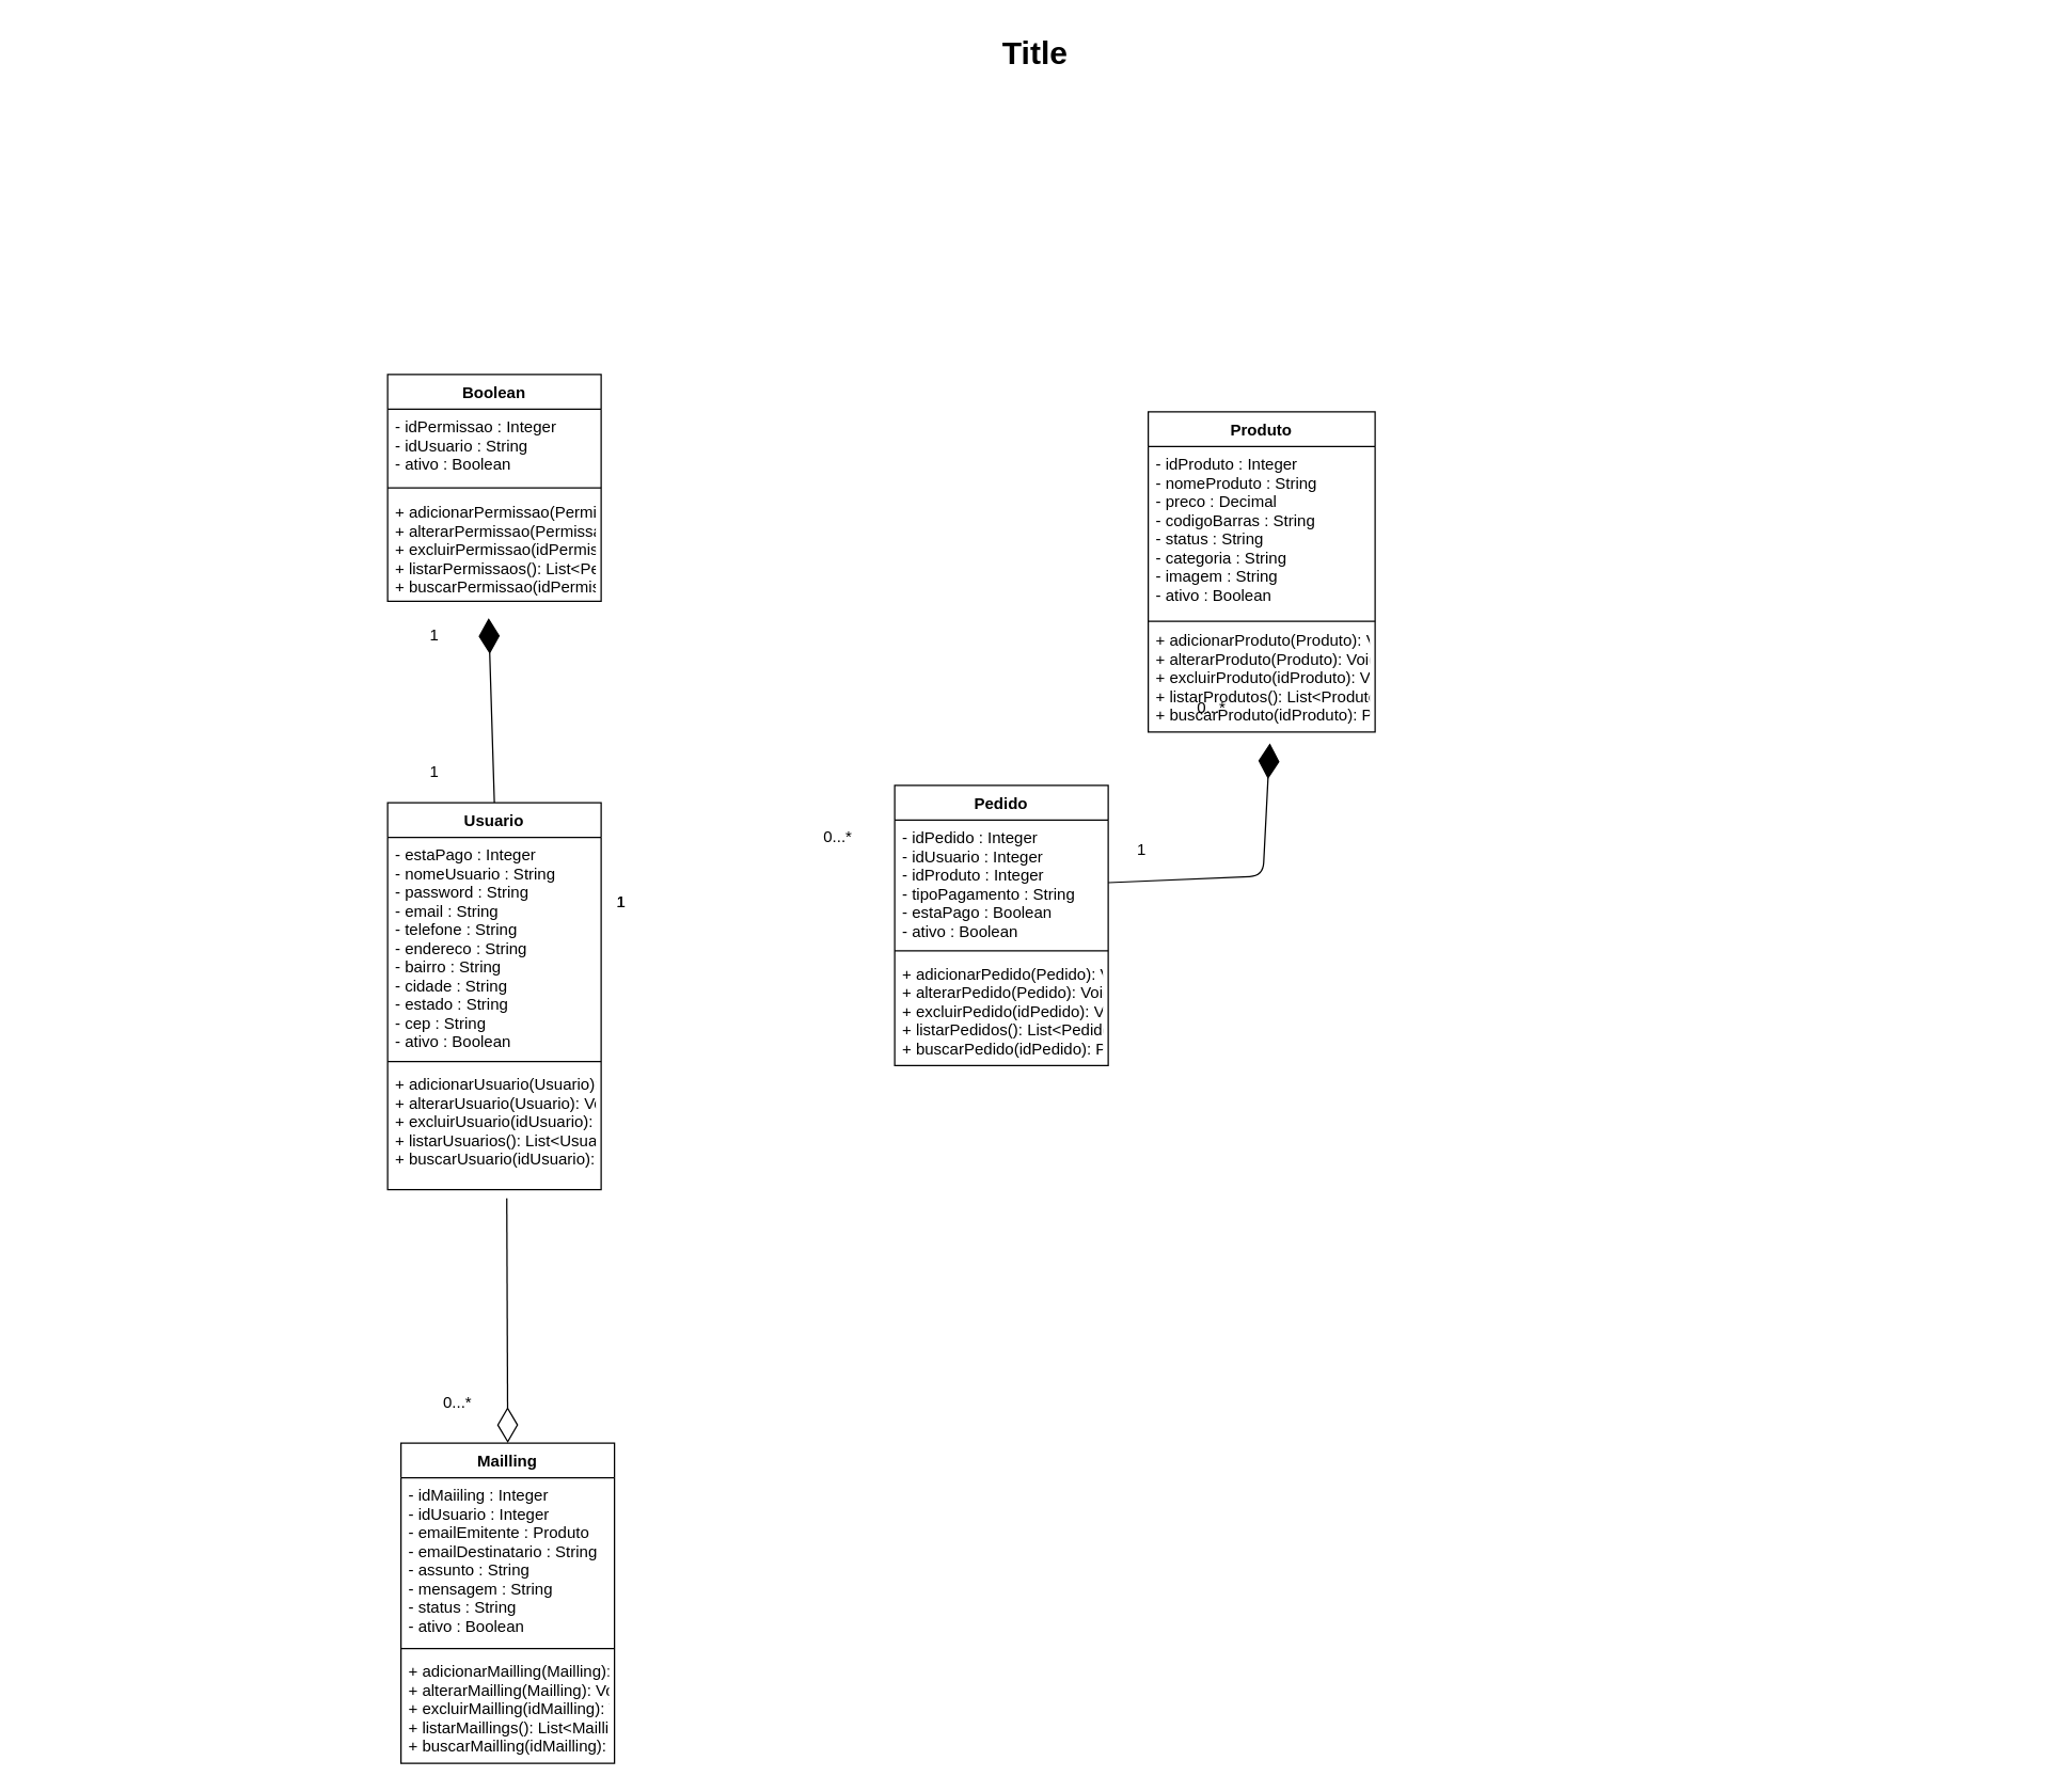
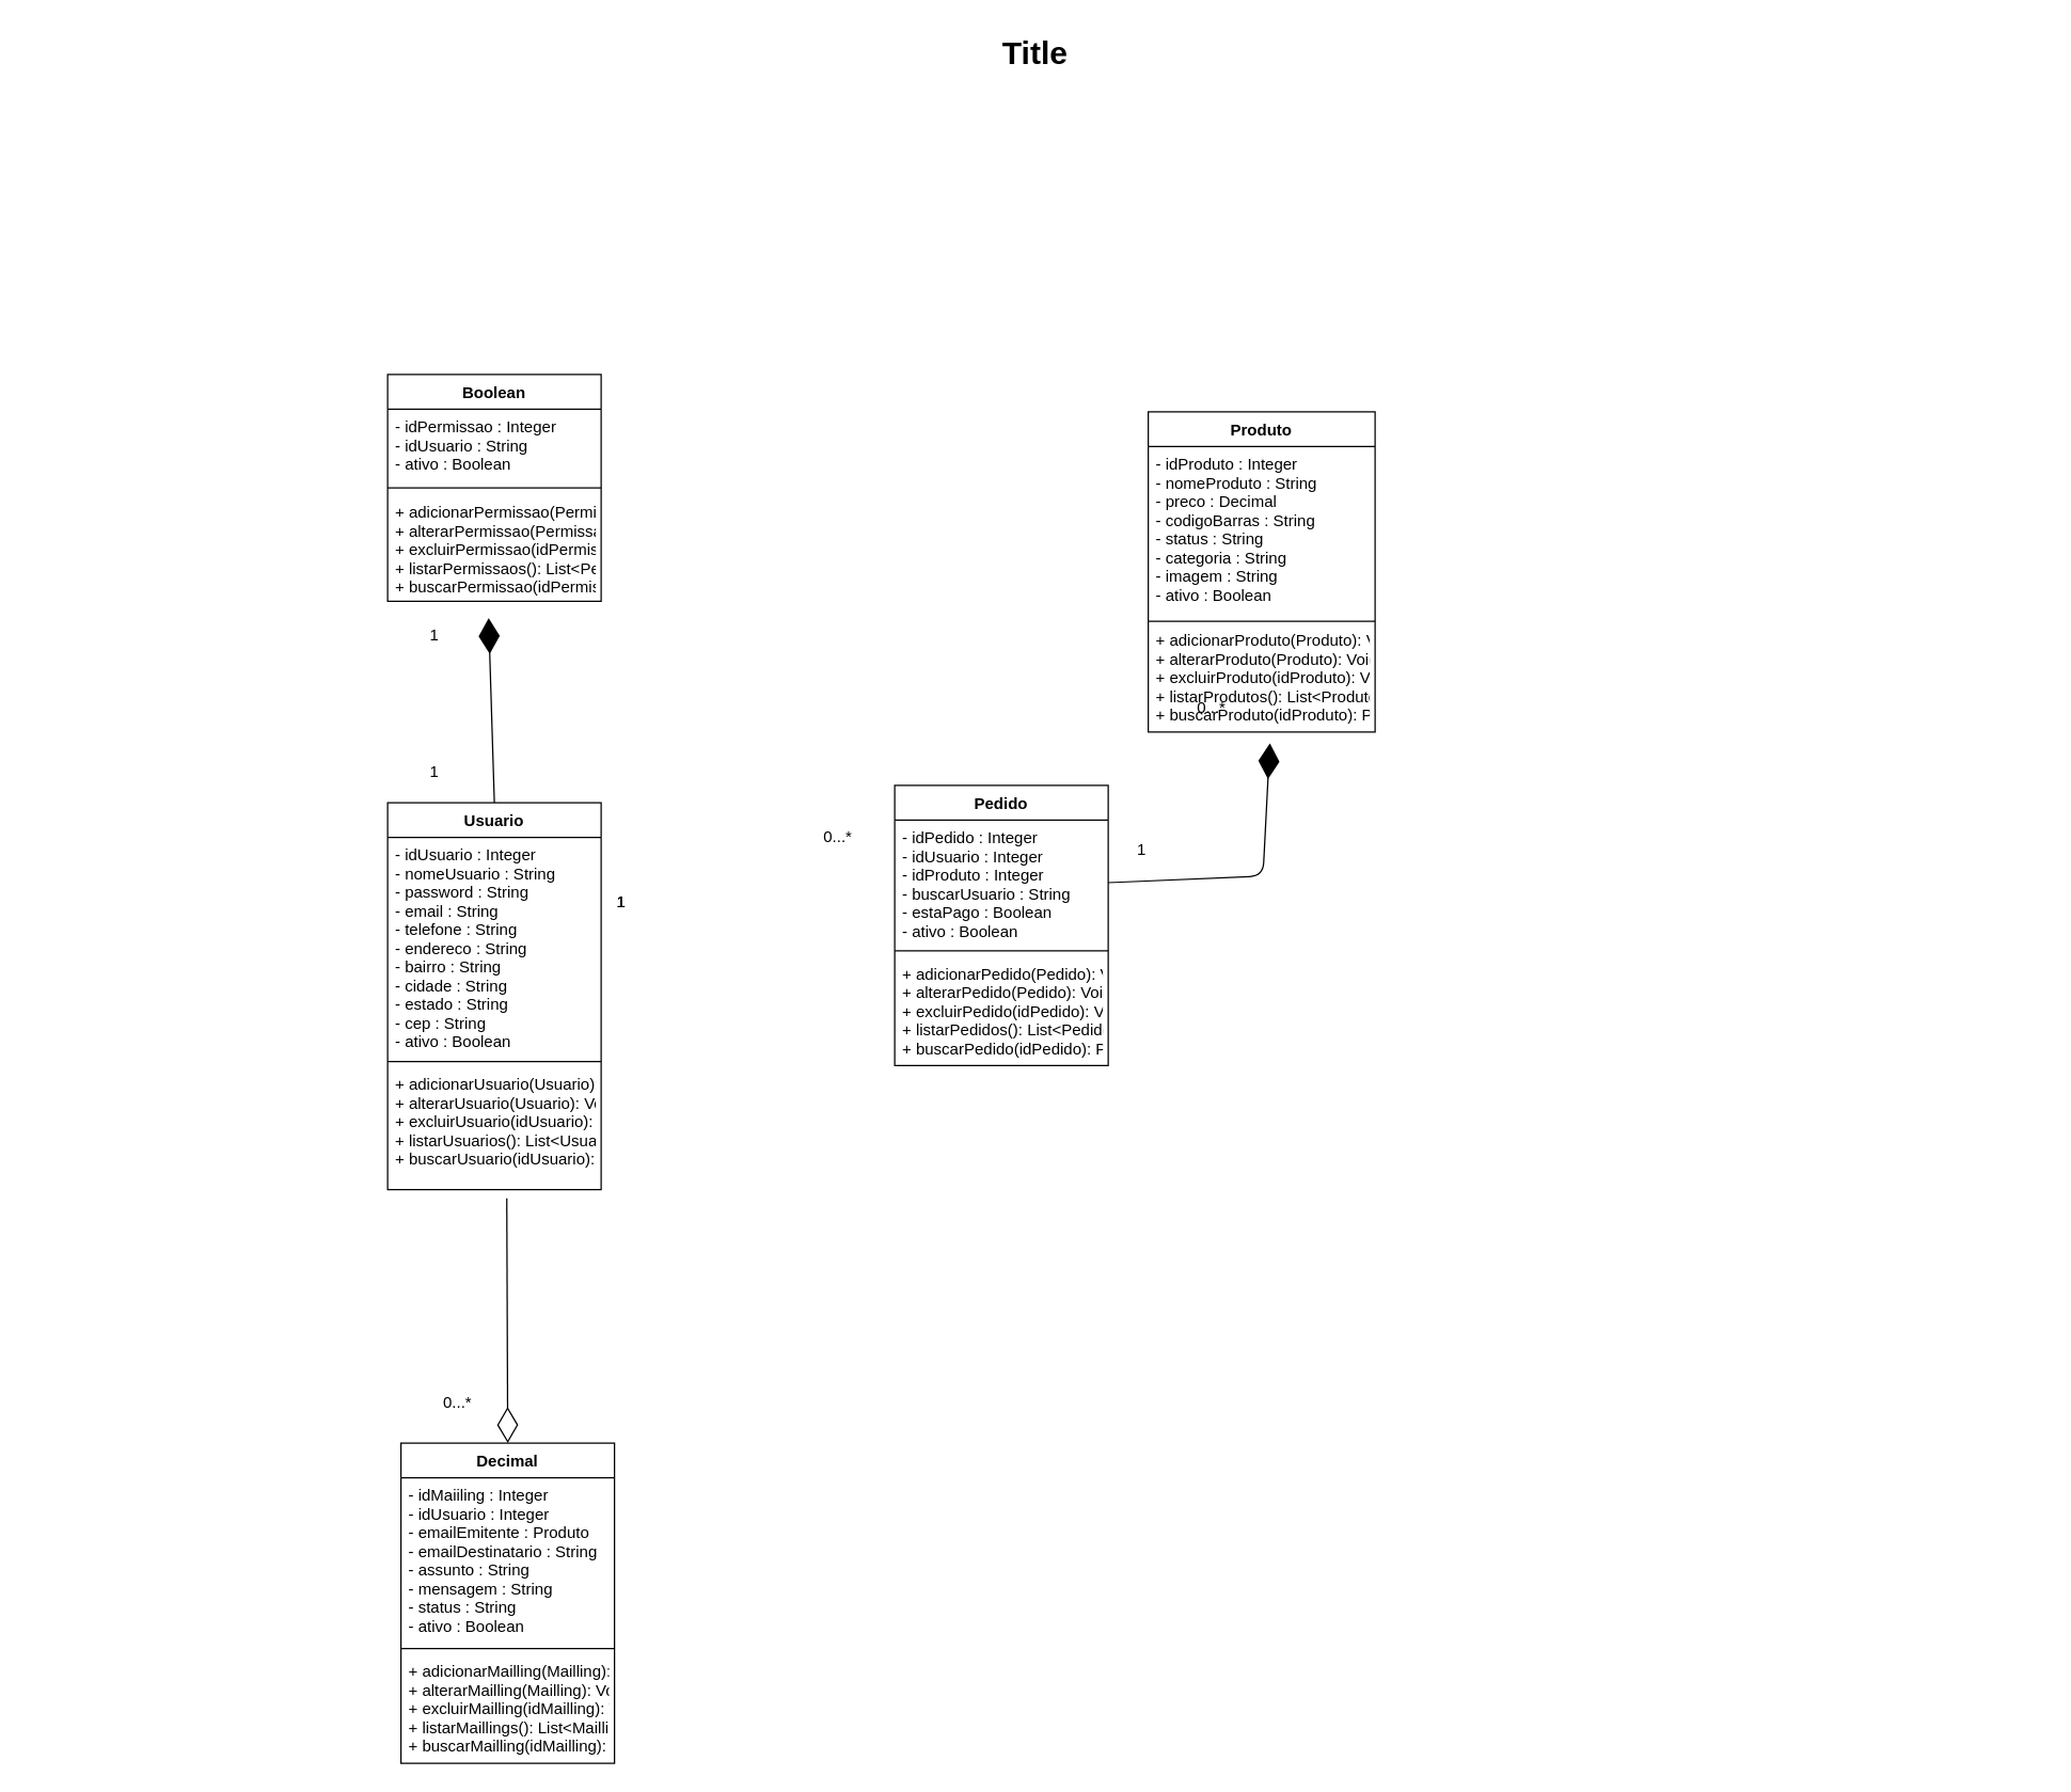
- <mxCell id="12" value="- idPedido : Integer&#10;- idUsuario : Integer&#10;- idProduto : Integer&#10;- tipoPagamento : String&#10;- estaPago : Boolean&#10;- ativo : Boolean&#10;" style="text;strokeColor=none;fillColor=none;align=left;verticalAlign=top;spacingLeft=4;spacingRight=4;overflow=hidden;rotatable=0;points=[[0,0.5],[1,0.5]];portConstraint=eastwest;" parent="11" vertex="1"><mxGeometry y="26" width="160" height="94" as="geometry" /></mxCell>
+ <mxCell id="12" value="- idPedido : Integer&#10;- idUsuario : Integer&#10;- idProduto : Integer&#10;- buscarUsuario : String&#10;- estaPago : Boolean&#10;- ativo : Boolean&#10;" style="text;strokeColor=none;fillColor=none;align=left;verticalAlign=top;spacingLeft=4;spacingRight=4;overflow=hidden;rotatable=0;points=[[0,0.5],[1,0.5]];portConstraint=eastwest;" parent="11" vertex="1"><mxGeometry y="26" width="160" height="94" as="geometry" /></mxCell>
- <mxCell id="4" value="- estaPago : Integer&#10;- nomeUsuario : String&#10;- password : String&#10;- email : String&#10;- telefone : String&#10;- endereco : String&#10;- bairro : String&#10;- cidade : String&#10;- estado : String&#10;- cep : String&#10;- ativo : Boolean&#10;" style="text;strokeColor=none;fillColor=none;align=left;verticalAlign=top;spacingLeft=4;spacingRight=4;overflow=hidden;rotatable=0;points=[[0,0.5],[1,0.5]];portConstraint=eastwest;" parent="3" vertex="1"><mxGeometry y="26" width="160" height="164" as="geometry" /></mxCell>
+ <mxCell id="4" value="- idUsuario : Integer&#10;- nomeUsuario : String&#10;- password : String&#10;- email : String&#10;- telefone : String&#10;- endereco : String&#10;- bairro : String&#10;- cidade : String&#10;- estado : String&#10;- cep : String&#10;- ativo : Boolean&#10;" style="text;strokeColor=none;fillColor=none;align=left;verticalAlign=top;spacingLeft=4;spacingRight=4;overflow=hidden;rotatable=0;points=[[0,0.5],[1,0.5]];portConstraint=eastwest;" parent="3" vertex="1"><mxGeometry y="26" width="160" height="164" as="geometry" /></mxCell>
- <mxCell id="15" value="Mailling" style="swimlane;fontStyle=1;align=center;verticalAlign=top;childLayout=stackLayout;horizontal=1;startSize=26;horizontalStack=0;resizeParent=1;resizeParentMax=0;resizeLast=0;collapsible=1;marginBottom=0;" parent="1" vertex="1"><mxGeometry x="300" y="1081" width="160" height="240" as="geometry" /></mxCell>
+ <mxCell id="15" value="Decimal" style="swimlane;fontStyle=1;align=center;verticalAlign=top;childLayout=stackLayout;horizontal=1;startSize=26;horizontalStack=0;resizeParent=1;resizeParentMax=0;resizeLast=0;collapsible=1;marginBottom=0;" parent="1" vertex="1"><mxGeometry x="300" y="1081" width="160" height="240" as="geometry" /></mxCell>
